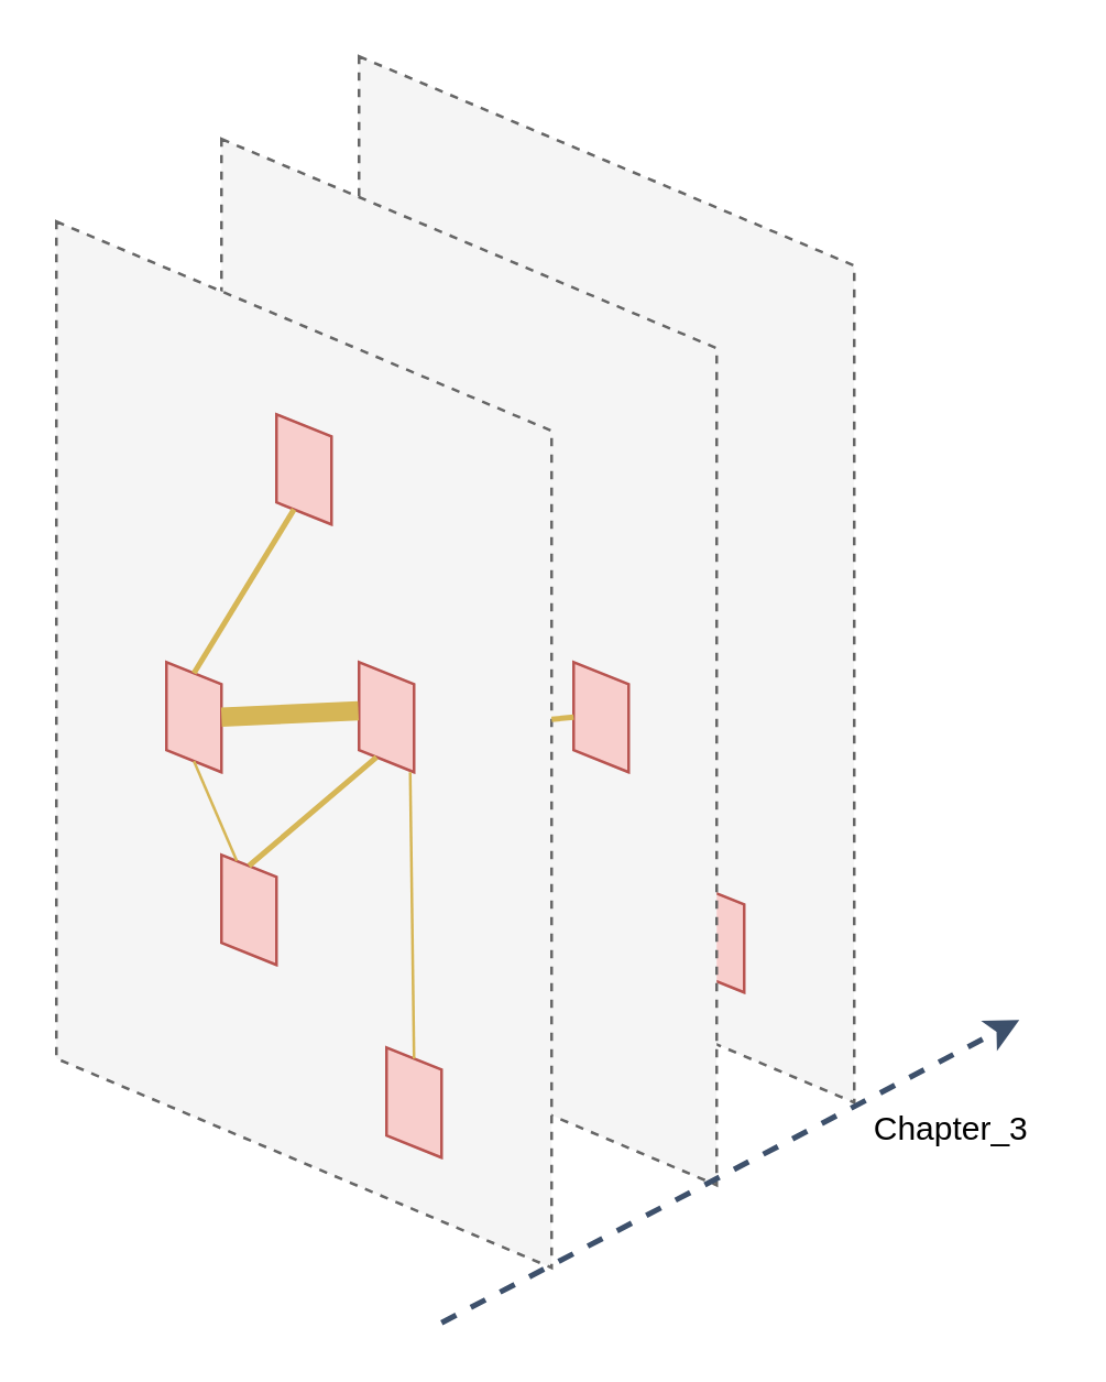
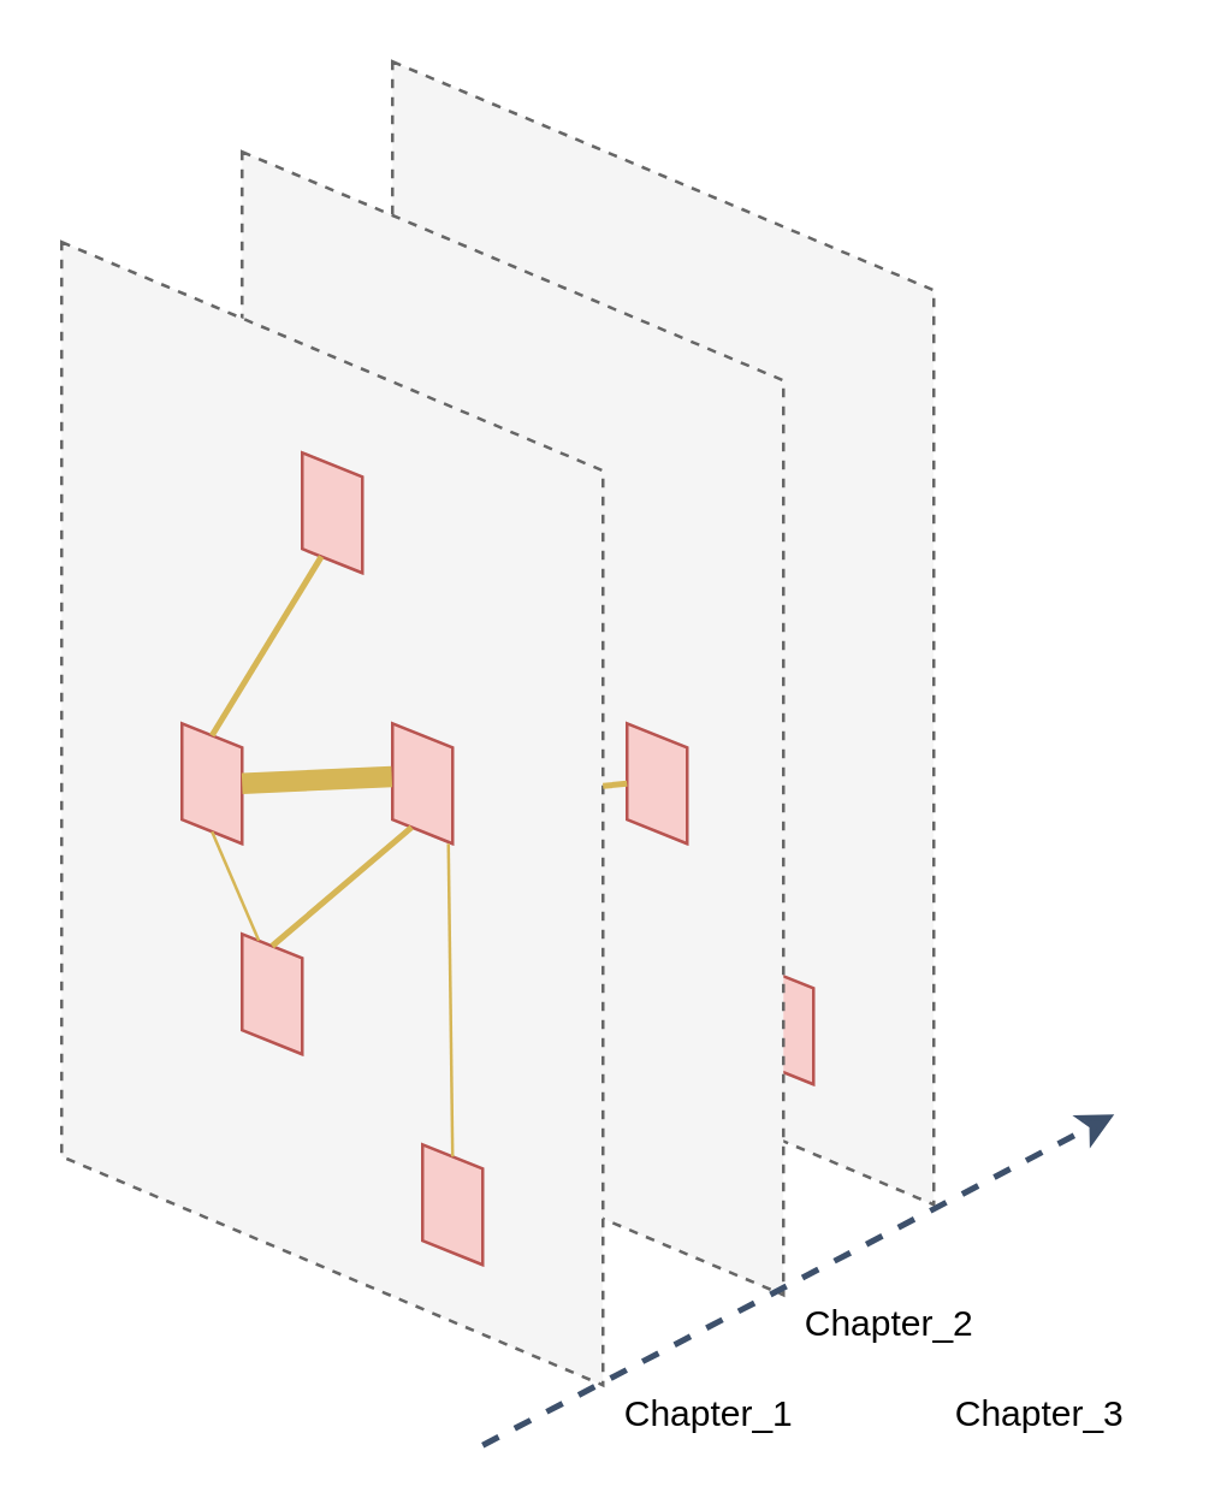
- <mxCell id="29" value="Chapter_3" style="text;html=1;align=center;verticalAlign=middle;resizable=0;points=[];autosize=1;" vertex="1" parent="1"><mxGeometry x="310" y="400" width="70" height="20" as="geometry" /></mxCell>
+ <mxCell id="29" value="Chapter_3" style="text;html=1;align=center;verticalAlign=middle;resizable=0;points=[];autosize=1;" vertex="1" parent="1"><mxGeometry x="310" y="460" width="70" height="20" as="geometry" /></mxCell>
+ <mxCell id="28" value="Chapter_2" style="text;html=1;align=center;verticalAlign=middle;resizable=0;points=[];autosize=1;" vertex="1" parent="1"><mxGeometry x="260" y="430" width="70" height="20" as="geometry" /></mxCell>
+ <mxCell id="27" value="Chapter_1" style="text;html=1;align=center;verticalAlign=middle;resizable=0;points=[];autosize=1;" vertex="1" parent="1"><mxGeometry x="200" y="460" width="70" height="20" as="geometry" /></mxCell>
